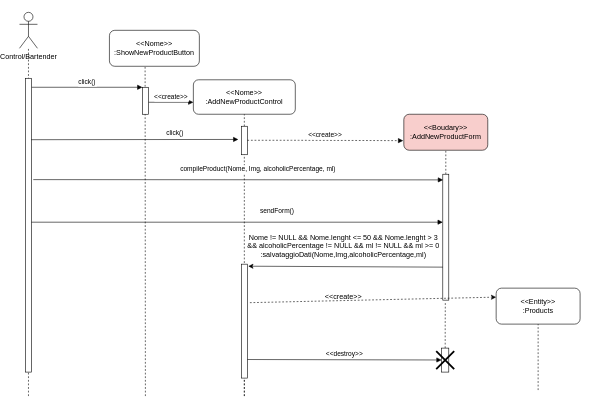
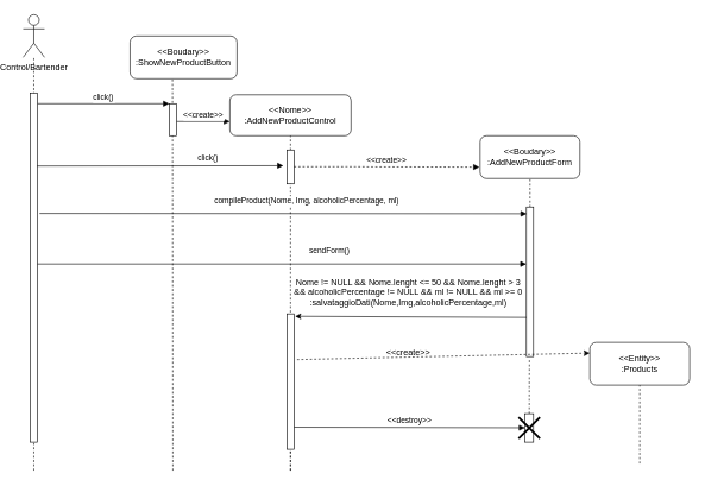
- <mxCell id="9" value="&amp;lt;&amp;lt;Nome&amp;gt;&amp;gt;&lt;br&gt;:ShowNewProductButton" style="rounded=1;whiteSpace=wrap;html=1;" vertex="1" parent="1"><mxGeometry x="170" y="50" width="150" height="60" as="geometry" /></mxCell>
+ <mxCell id="9" value="&amp;lt;&amp;lt;Boudary&amp;gt;&amp;gt;&lt;br&gt;:ShowNewProductButton" style="rounded=1;whiteSpace=wrap;html=1;" vertex="1" parent="1"><mxGeometry x="170" y="50" width="150" height="60" as="geometry" /></mxCell>
- <mxCell id="16" value="&amp;lt;&amp;lt;Boudary&amp;gt;&amp;gt;&lt;br&gt;:AddNewProductForm" style="rounded=1;whiteSpace=wrap;html=1;fillColor=#f8cecc;" vertex="1" parent="1"><mxGeometry x="661" y="190" width="140" height="60" as="geometry" /></mxCell>
+ <mxCell id="16" value="&amp;lt;&amp;lt;Boudary&amp;gt;&amp;gt;&lt;br&gt;:AddNewProductForm" style="rounded=1;whiteSpace=wrap;html=1;" vertex="1" parent="1"><mxGeometry x="661" y="190" width="140" height="60" as="geometry" /></mxCell>
